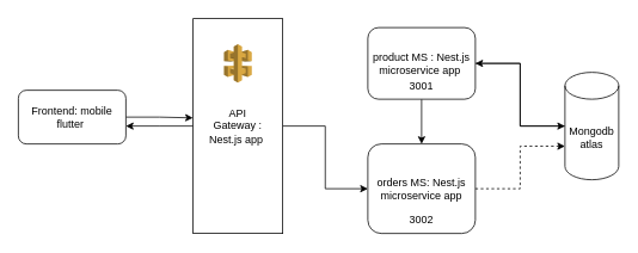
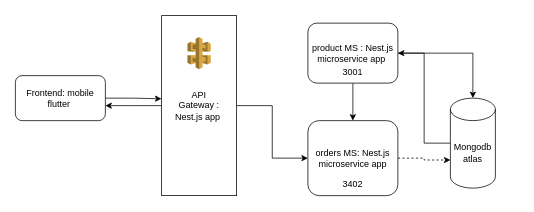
- <mxCell id="13" value="Mongodb atlas" style="shape=cylinder3;whiteSpace=wrap;html=1;boundedLbl=1;backgroundOutline=1;size=15;" parent="1" vertex="1"><mxGeometry x="630" y="80" width="60" height="120" as="geometry" /></mxCell>
+ <mxCell id="13" value="Mongodb atlas" style="shape=cylinder3;whiteSpace=wrap;html=1;boundedLbl=1;backgroundOutline=1;size=15;" parent="1" vertex="1"><mxGeometry x="600" y="130" width="60" height="120" as="geometry" /></mxCell>
- <mxCell id="15" value="3002" style="text;html=1;strokeColor=none;fillColor=none;align=center;verticalAlign=middle;whiteSpace=wrap;rounded=0;" vertex="1" parent="1"><mxGeometry x="440" y="230" width="60" height="30" as="geometry" /></mxCell>
+ <mxCell id="15" value="3402" style="text;html=1;strokeColor=none;fillColor=none;align=center;verticalAlign=middle;whiteSpace=wrap;rounded=0;" vertex="1" parent="1"><mxGeometry x="440" y="230" width="60" height="30" as="geometry" /></mxCell>
